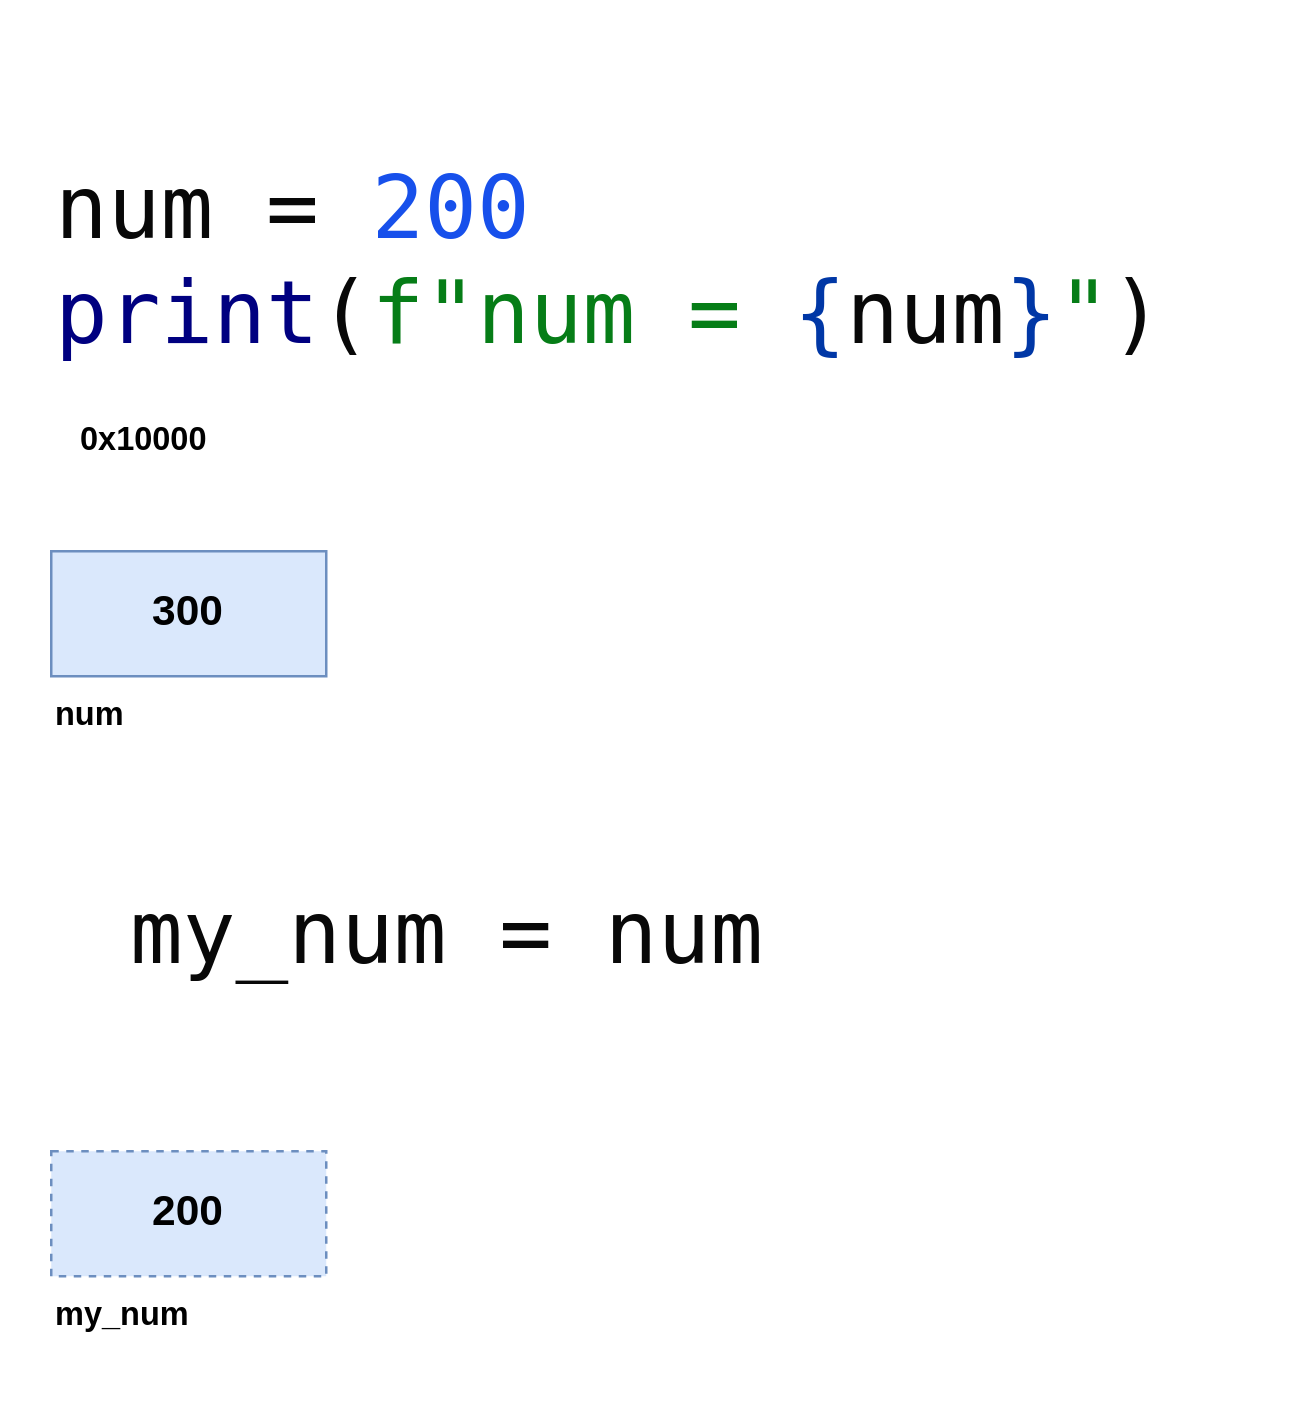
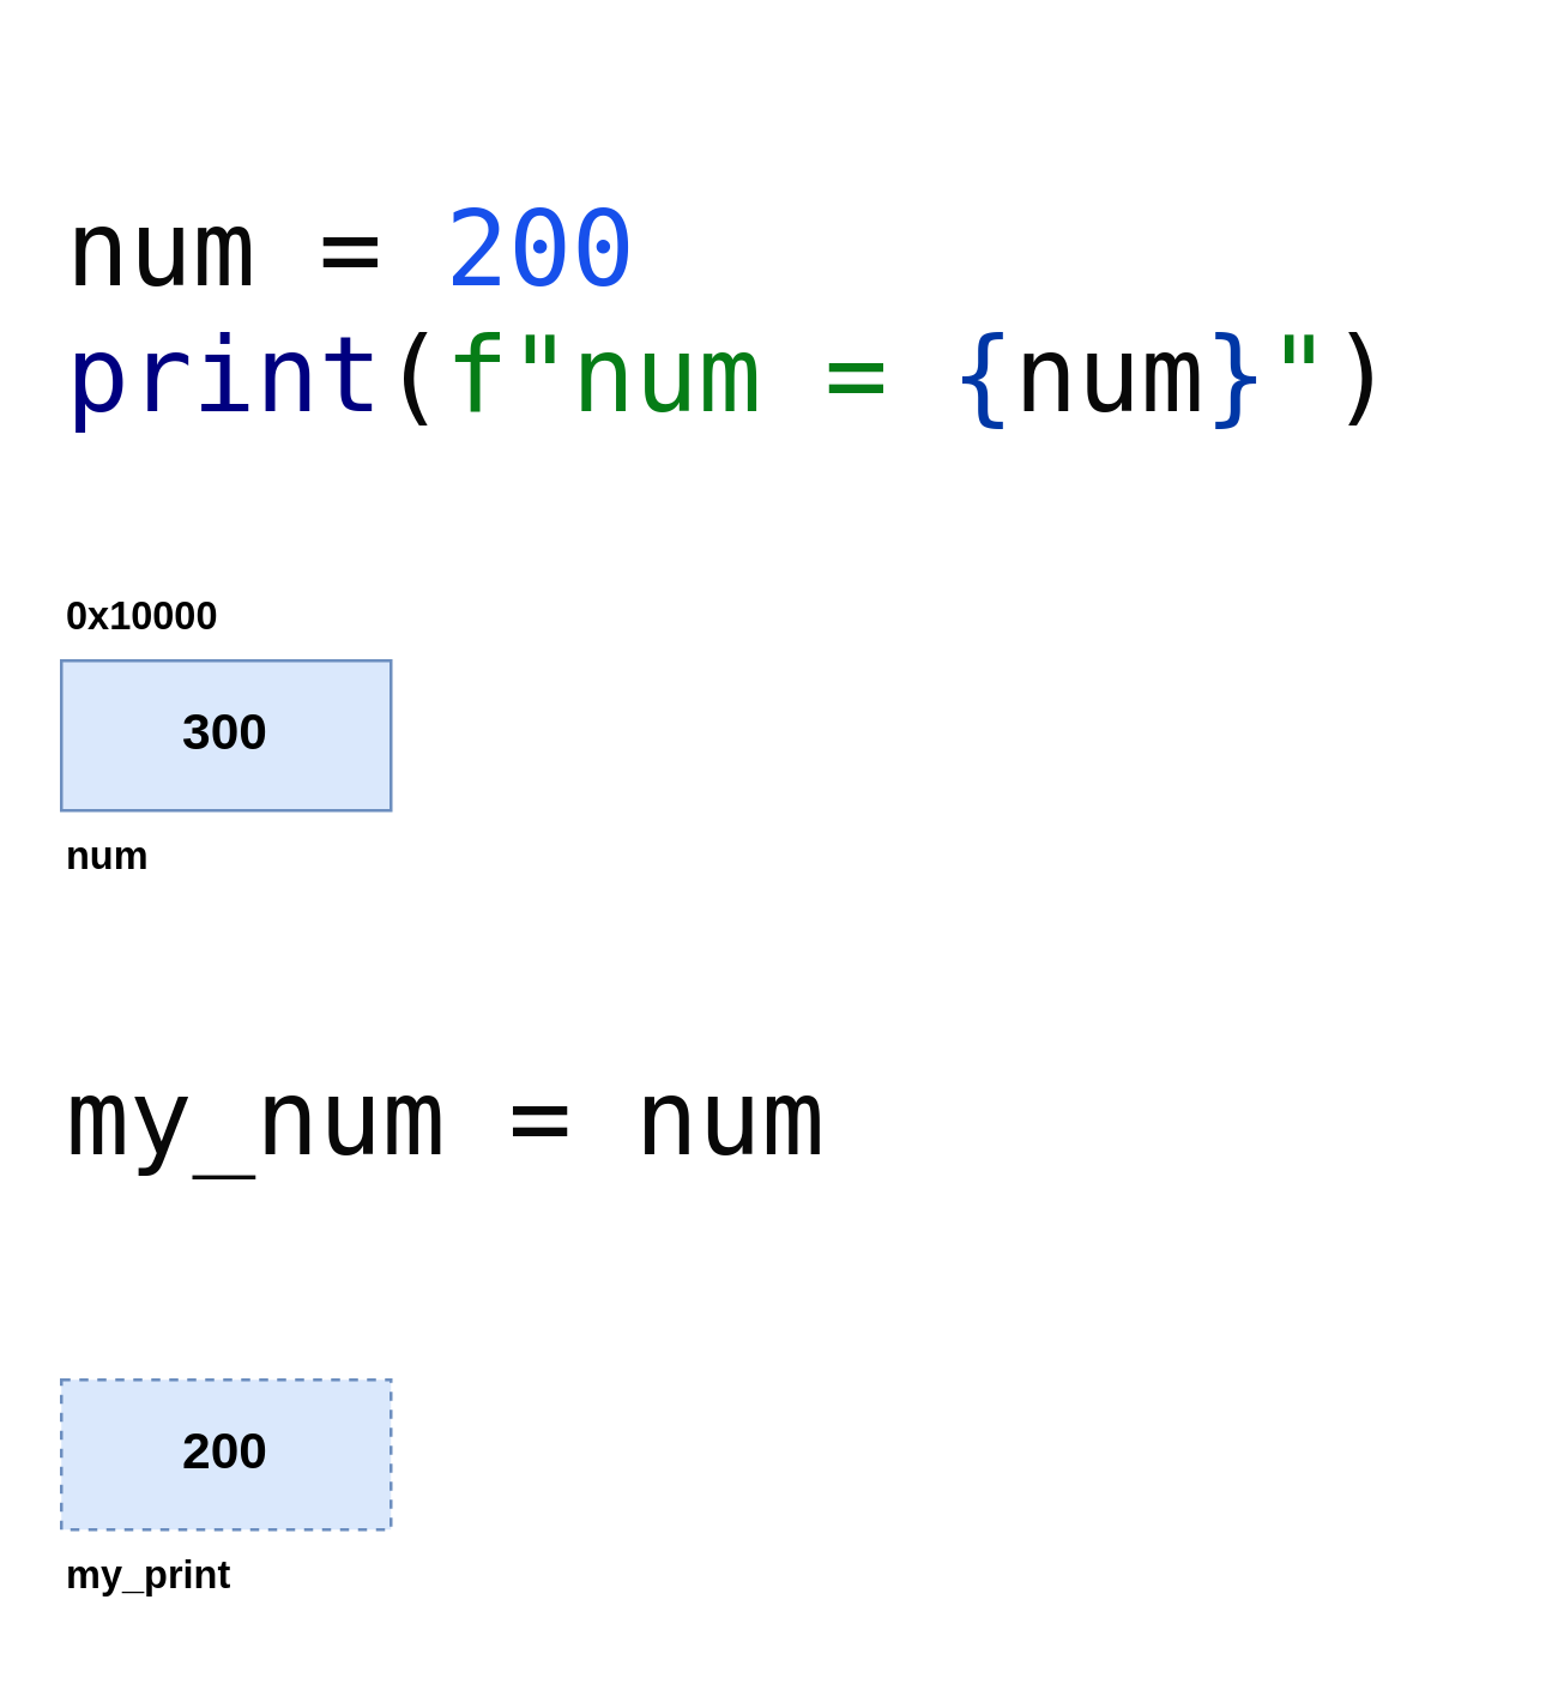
- <mxCell id="4" value="0x10000" style="text;html=1;strokeColor=none;fillColor=none;align=left;verticalAlign=middle;whiteSpace=wrap;rounded=0;fontStyle=1;fontSize=13;" vertex="1" parent="1"><mxGeometry x="30" y="160" width="110" height="30" as="geometry" /></mxCell>
+ <mxCell id="4" value="0x10000" style="text;html=1;strokeColor=none;fillColor=none;align=left;verticalAlign=middle;whiteSpace=wrap;rounded=0;fontStyle=1;fontSize=13;" vertex="1" parent="1"><mxGeometry x="20" y="190" width="110" height="30" as="geometry" /></mxCell>
- <mxCell id="6" value="&lt;div style=&quot;background-color:#ffffff;color:#080808&quot;&gt;&lt;pre style=&quot;font-family:'JetBrains Mono',monospace;font-size:26.3pt;&quot;&gt;my_num = num&lt;/pre&gt;&lt;/div&gt;" style="text;whiteSpace=wrap;html=1;" vertex="1" parent="1"><mxGeometry x="50" y="310" width="290" height="100" as="geometry" /></mxCell>
+ <mxCell id="6" value="&lt;div style=&quot;background-color:#ffffff;color:#080808&quot;&gt;&lt;pre style=&quot;font-family:'JetBrains Mono',monospace;font-size:26.3pt;&quot;&gt;my_num = num&lt;/pre&gt;&lt;/div&gt;" style="text;whiteSpace=wrap;html=1;" vertex="1" parent="1"><mxGeometry x="20" y="310" width="290" height="100" as="geometry" /></mxCell>
- <mxCell id="8" value="my_num" style="text;html=1;strokeColor=none;fillColor=none;align=left;verticalAlign=middle;whiteSpace=wrap;rounded=0;fontStyle=1;fontSize=13;" vertex="1" parent="1"><mxGeometry x="20" y="510" width="110" height="30" as="geometry" /></mxCell>
+ <mxCell id="8" value="my_print" style="text;html=1;strokeColor=none;fillColor=none;align=left;verticalAlign=middle;whiteSpace=wrap;rounded=0;fontStyle=1;fontSize=13;" vertex="1" parent="1"><mxGeometry x="20" y="510" width="110" height="30" as="geometry" /></mxCell>
